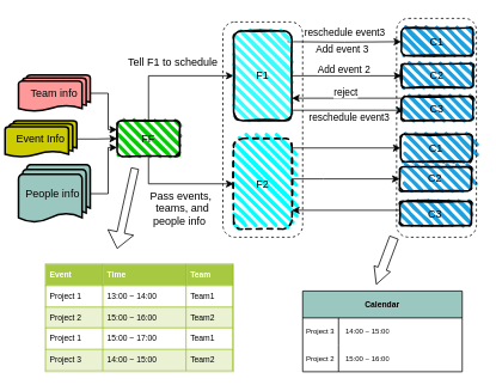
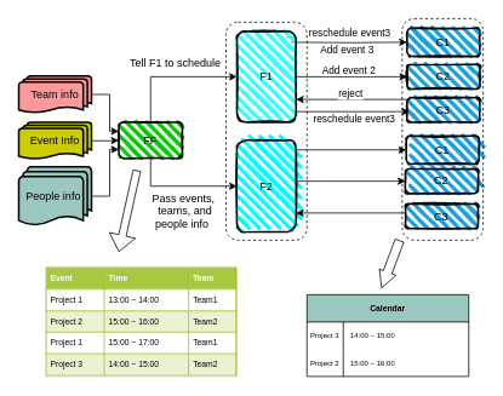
- <mxCell id="23" value="Event Info" style="strokeWidth=2;html=1;shape=mxgraph.flowchart.multi-document;whiteSpace=wrap;fillColor=#CCCC00;" parent="1" vertex="1"><mxGeometry x="5" y="134" width="80" height="41" as="geometry" /></mxCell>
+ <mxCell id="23" value="Event Info" style="strokeWidth=2;html=1;shape=mxgraph.flowchart.multi-document;whiteSpace=wrap;fillColor=#CCCC00;" parent="1" vertex="1"><mxGeometry x="20" y="134" width="80" height="41" as="geometry" /></mxCell>
- <mxCell id="13" value="F2" style="rounded=1;whiteSpace=wrap;html=1;strokeWidth=2;fillWeight=4;hachureGap=8;hachureAngle=45;fillColor=#00FFFF;sketch=1;dashed=1;" parent="1" vertex="1"><mxGeometry x="260" y="154" width="65" height="101" as="geometry" /></mxCell>
+ <mxCell id="13" value="F2" style="rounded=1;whiteSpace=wrap;html=1;strokeWidth=2;fillWeight=4;hachureGap=8;hachureAngle=45;fillColor=#00FFFF;sketch=1;" parent="1" vertex="1"><mxGeometry x="260" y="154" width="65" height="101" as="geometry" /></mxCell>
